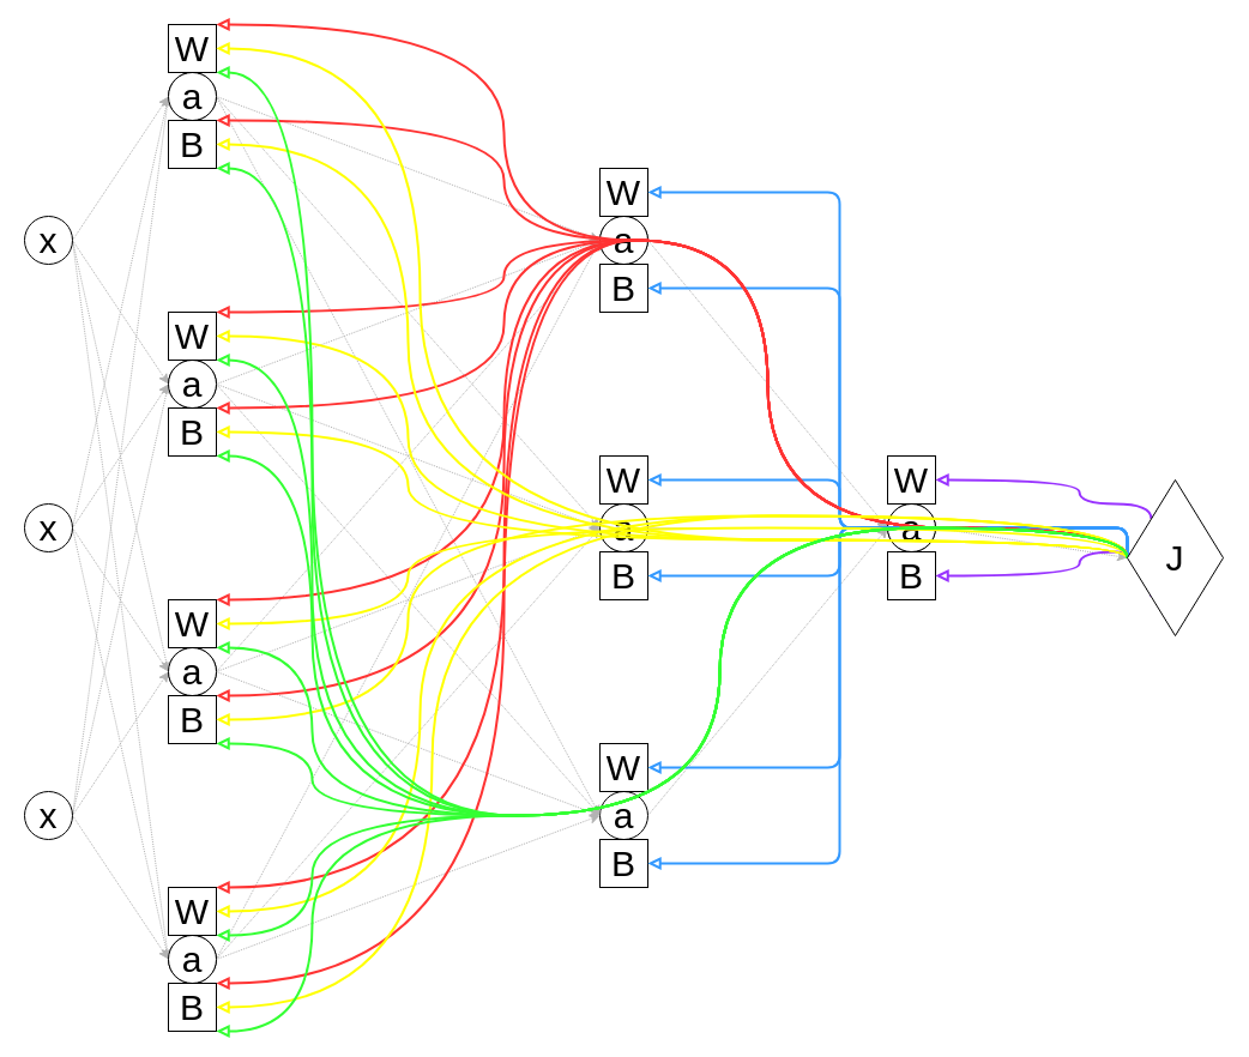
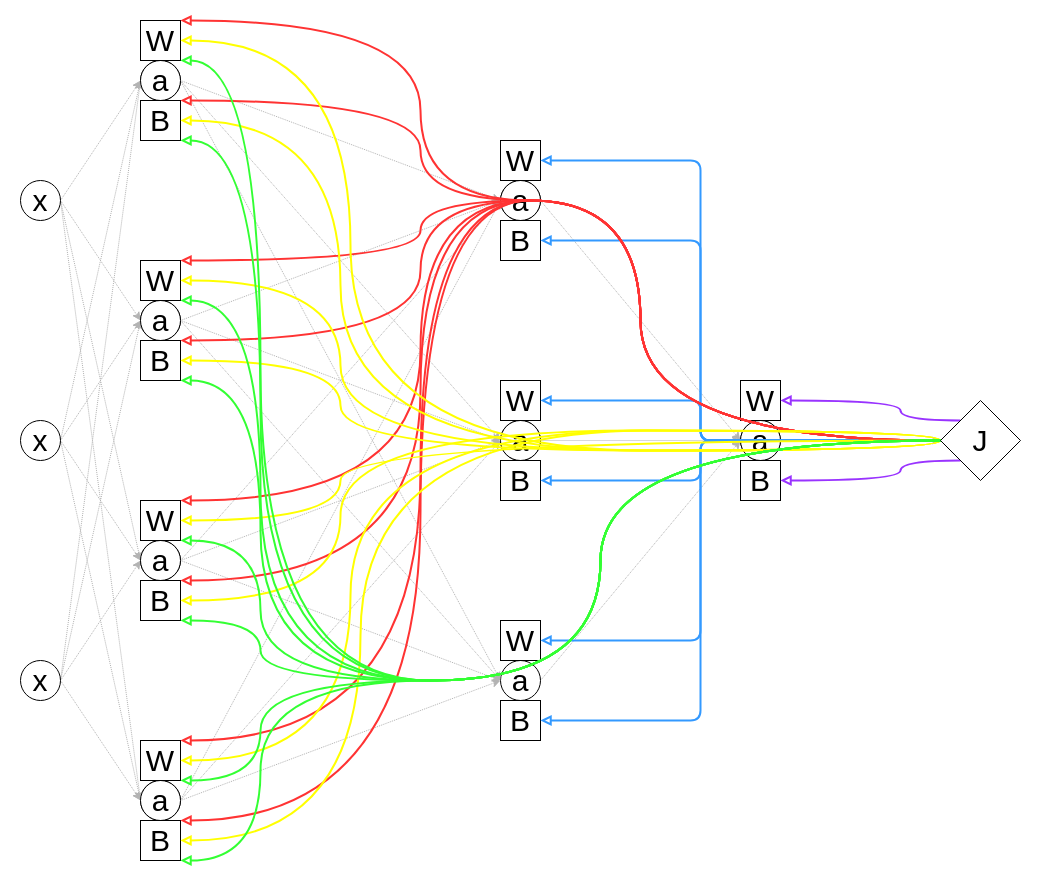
- <mxCell id="97" value="J" style="rhombus;whiteSpace=wrap;html=1;fontSize=30;" vertex="1" parent="1"><mxGeometry x="940" y="400" width="80" height="130" as="geometry" /></mxCell>
+ <mxCell id="97" value="J" style="rhombus;whiteSpace=wrap;html=1;fontSize=30;" vertex="1" parent="1"><mxGeometry x="940" y="400" width="80" height="80" as="geometry" /></mxCell>
